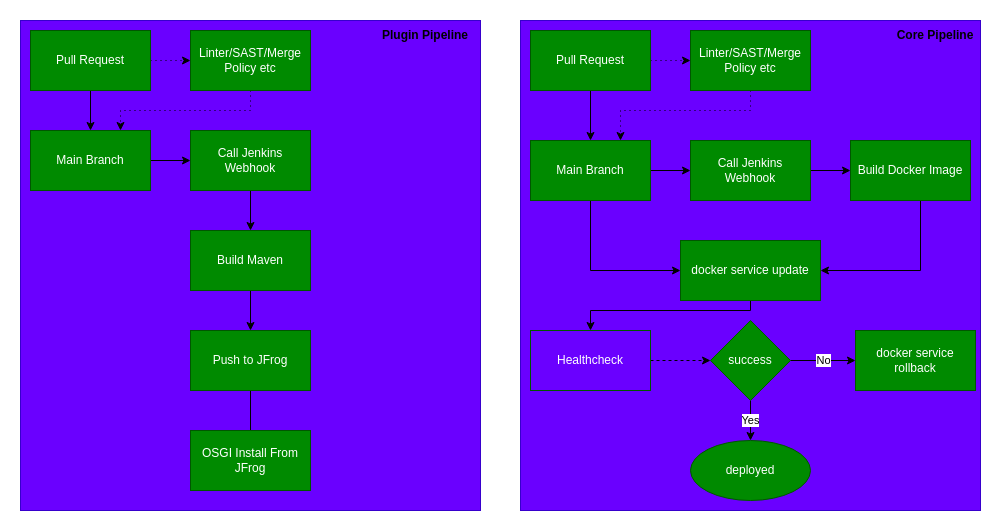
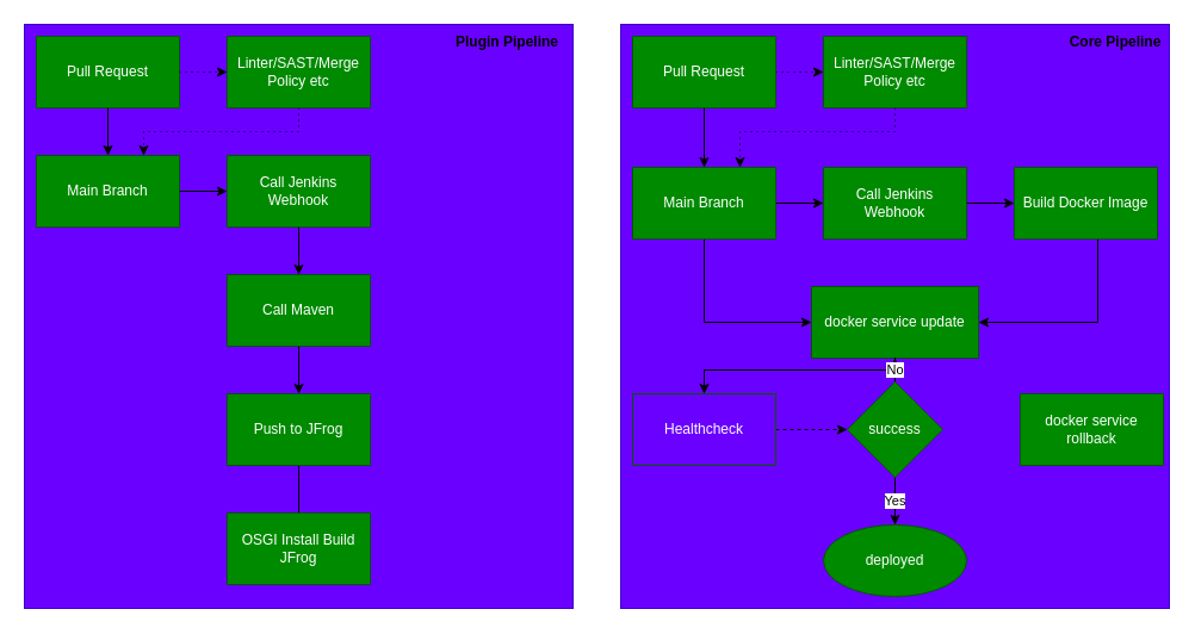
- <mxCell id="12" value="Build Maven" style="rounded=0;whiteSpace=wrap;html=1;fillColor=#008a00;fontColor=#ffffff;strokeColor=#005700;" vertex="1" parent="1"><mxGeometry x="190" y="230" width="120" height="60" as="geometry" /></mxCell>
+ <mxCell id="12" value="Call Maven" style="rounded=0;whiteSpace=wrap;html=1;fillColor=#008a00;fontColor=#ffffff;strokeColor=#005700;" vertex="1" parent="1"><mxGeometry x="190" y="230" width="120" height="60" as="geometry" /></mxCell>
- <mxCell id="35" value="No" style="edgeStyle=orthogonalEdgeStyle;rounded=0;orthogonalLoop=1;jettySize=auto;html=1;" edge="1" parent="1" source="37" target="38"><mxGeometry relative="1" as="geometry" /></mxCell>
+ <mxCell id="35" value="No" style="edgeStyle=orthogonalEdgeStyle;rounded=0;orthogonalLoop=1;jettySize=auto;html=1;" edge="1" parent="1" source="37" target="32"><mxGeometry relative="1" as="geometry" /></mxCell>
- <mxCell id="15" value="OSGI Install From JFrog" style="rounded=0;whiteSpace=wrap;html=1;fillColor=#008a00;fontColor=#ffffff;strokeColor=#005700;" vertex="1" parent="1"><mxGeometry x="190" y="430" width="120" height="60" as="geometry" /></mxCell>
+ <mxCell id="15" value="OSGI Install Build JFrog" style="rounded=0;whiteSpace=wrap;html=1;fillColor=#008a00;fontColor=#ffffff;strokeColor=#005700;" vertex="1" parent="1"><mxGeometry x="190" y="430" width="120" height="60" as="geometry" /></mxCell>
